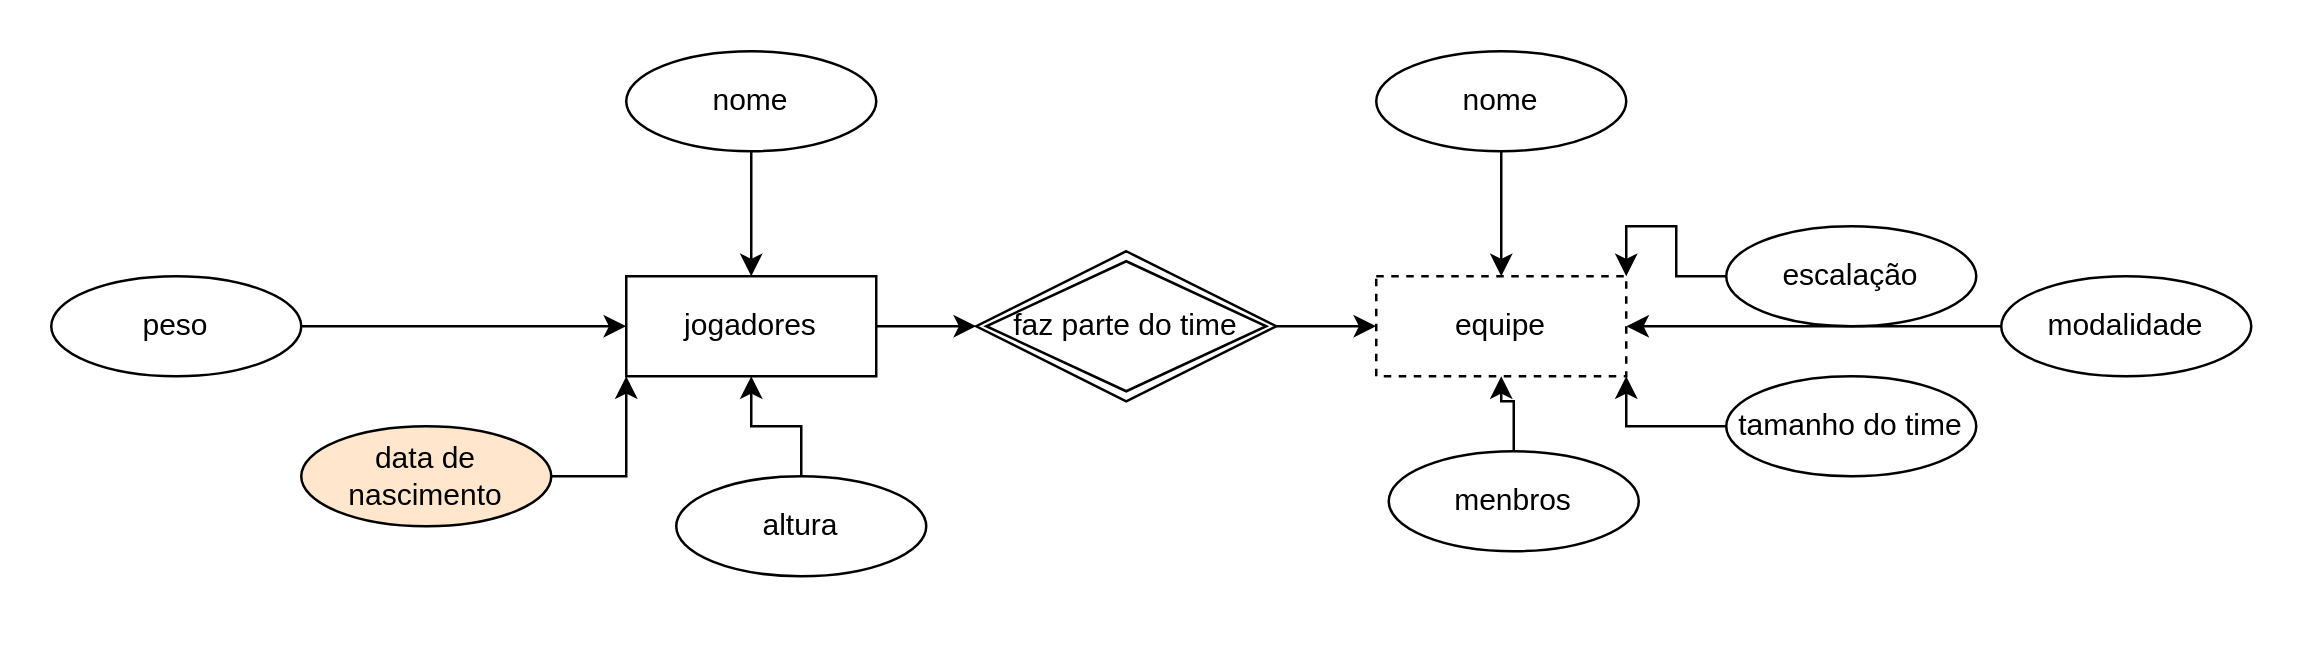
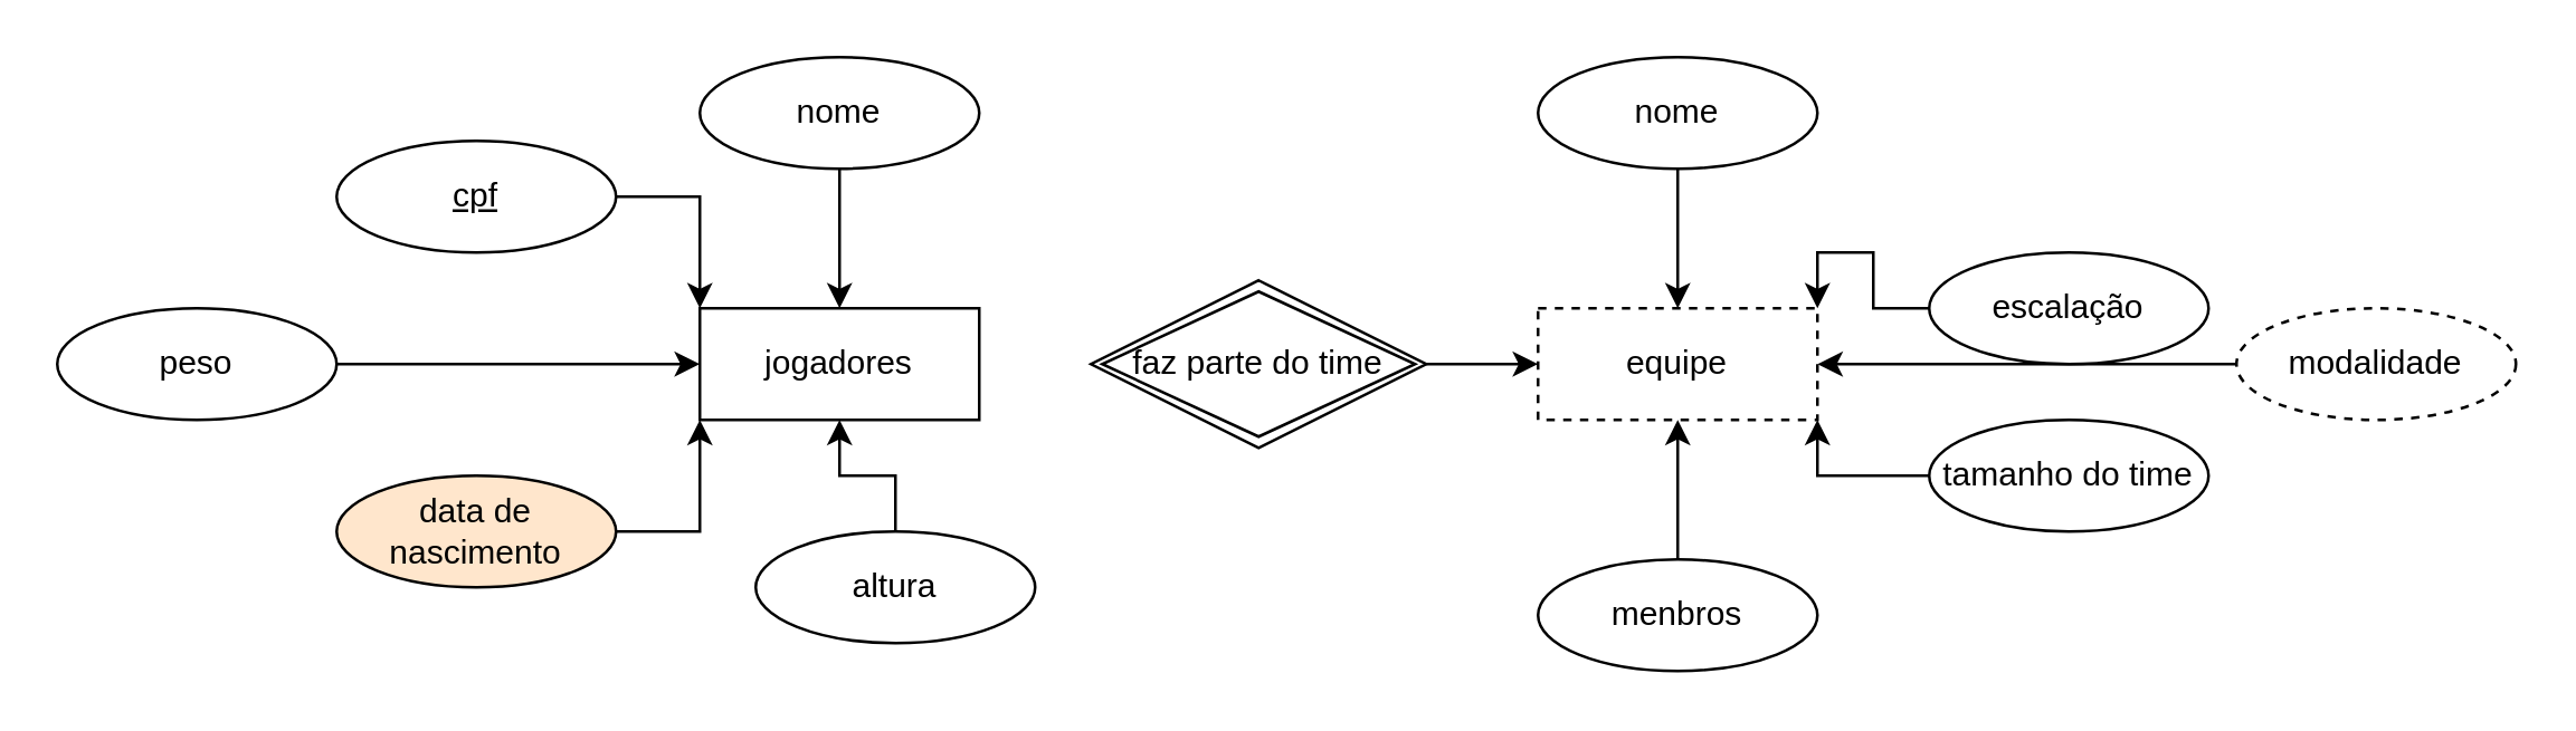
+ <mxCell id="8" value="&lt;u&gt;cpf&lt;/u&gt;" style="ellipse;whiteSpace=wrap;html=1;align=center;" vertex="1" parent="1"><mxGeometry x="120" y="50" width="100" height="40" as="geometry" /></mxCell>
+ <mxCell id="7" style="edgeStyle=orthogonalEdgeStyle;rounded=0;orthogonalLoop=1;jettySize=auto;html=1;entryX=0;entryY=0;entryDx=0;entryDy=0;" edge="1" parent="1" source="8" target="4"><mxGeometry relative="1" as="geometry" /></mxCell>
- <mxCell id="3" style="edgeStyle=orthogonalEdgeStyle;rounded=0;orthogonalLoop=1;jettySize=auto;html=1;" edge="1" parent="1" source="4" target="16"><mxGeometry relative="1" as="geometry" /></mxCell>
- <mxCell id="26" value="modalidade" style="ellipse;whiteSpace=wrap;html=1;align=center;" vertex="1" parent="1"><mxGeometry x="800" y="110" width="100" height="40" as="geometry" /></mxCell>
+ <mxCell id="26" value="modalidade" style="ellipse;whiteSpace=wrap;html=1;align=center;dashed=1;" vertex="1" parent="1"><mxGeometry x="800" y="110" width="100" height="40" as="geometry" /></mxCell>
- <mxCell id="18" value="menbros" style="ellipse;whiteSpace=wrap;html=1;align=center;" vertex="1" parent="1"><mxGeometry x="555" y="180" width="100" height="40" as="geometry" /></mxCell>
+ <mxCell id="18" value="menbros" style="ellipse;whiteSpace=wrap;html=1;align=center;" vertex="1" parent="1"><mxGeometry x="550" y="200" width="100" height="40" as="geometry" /></mxCell>
